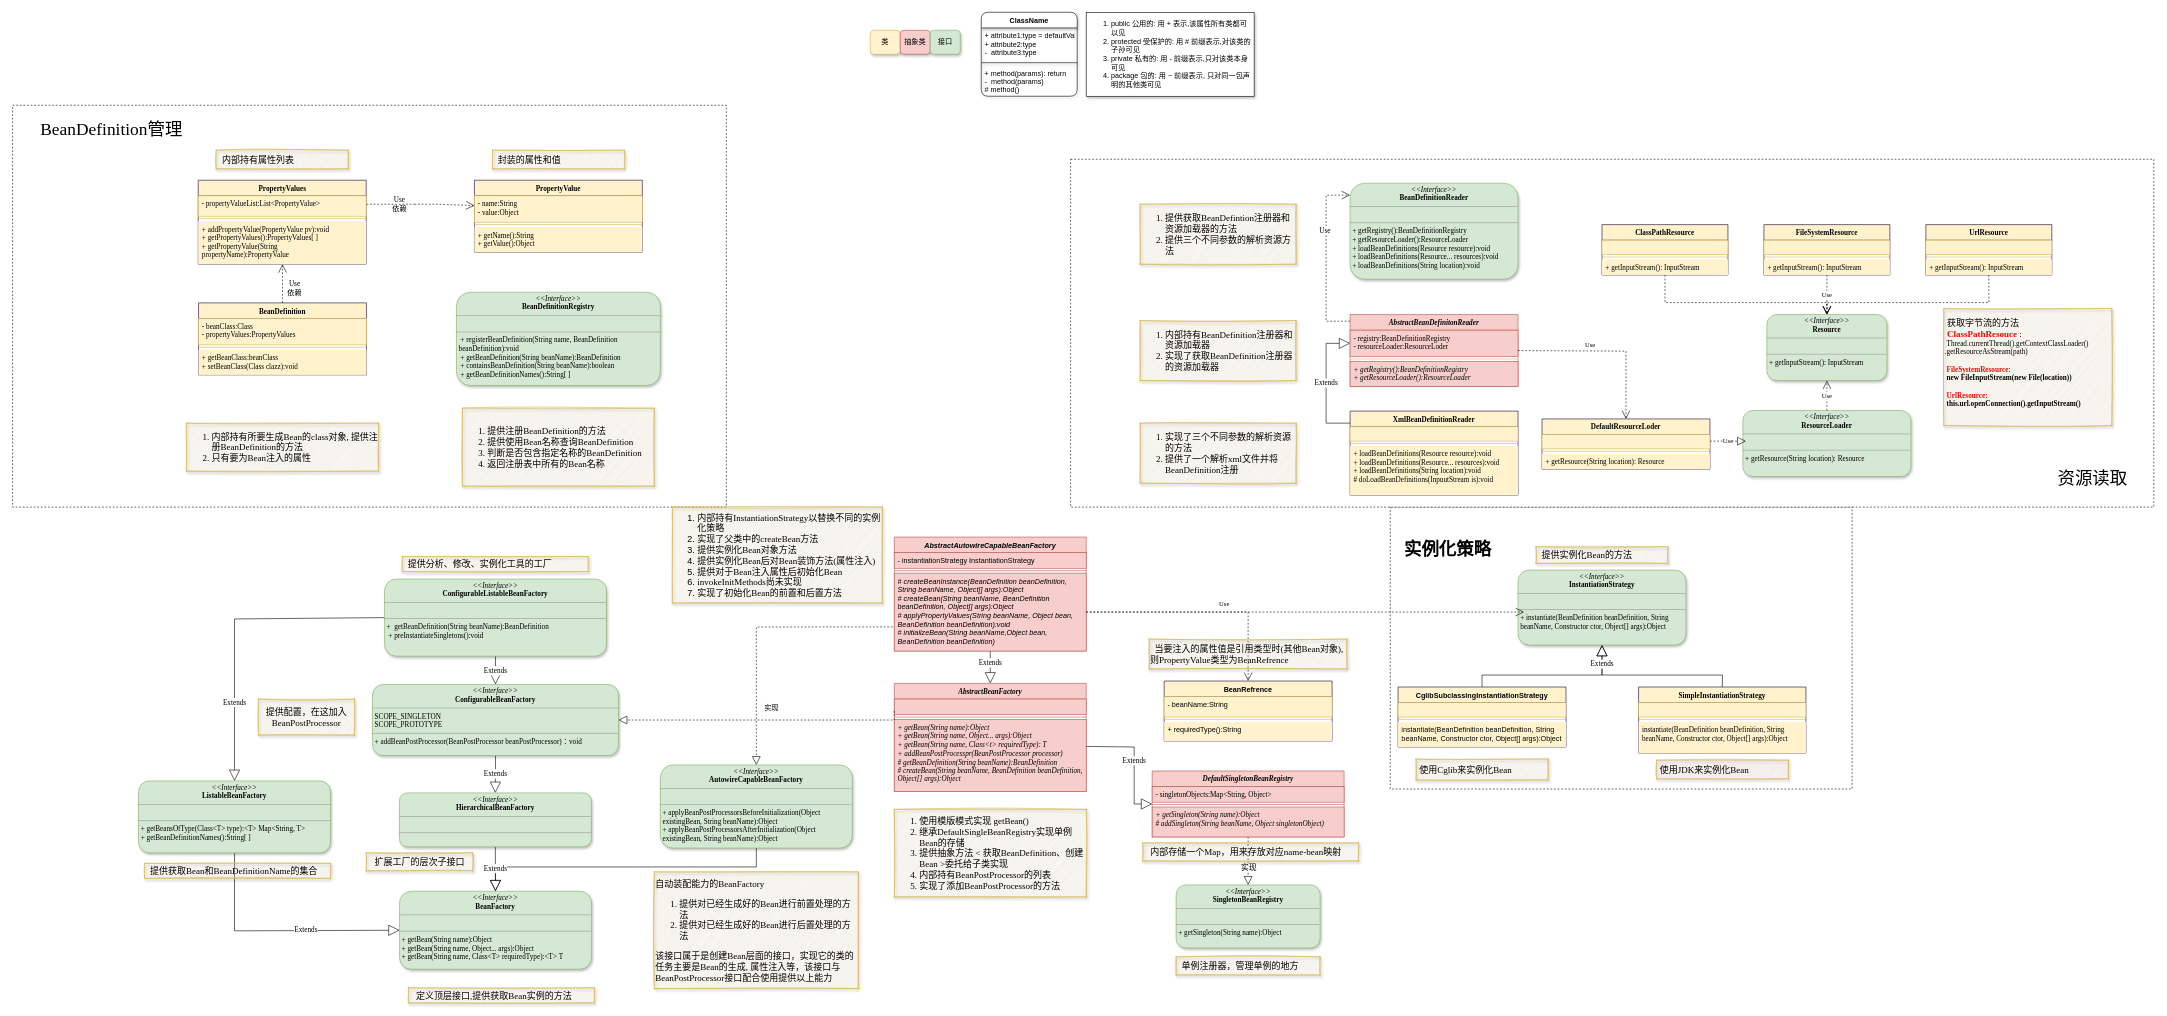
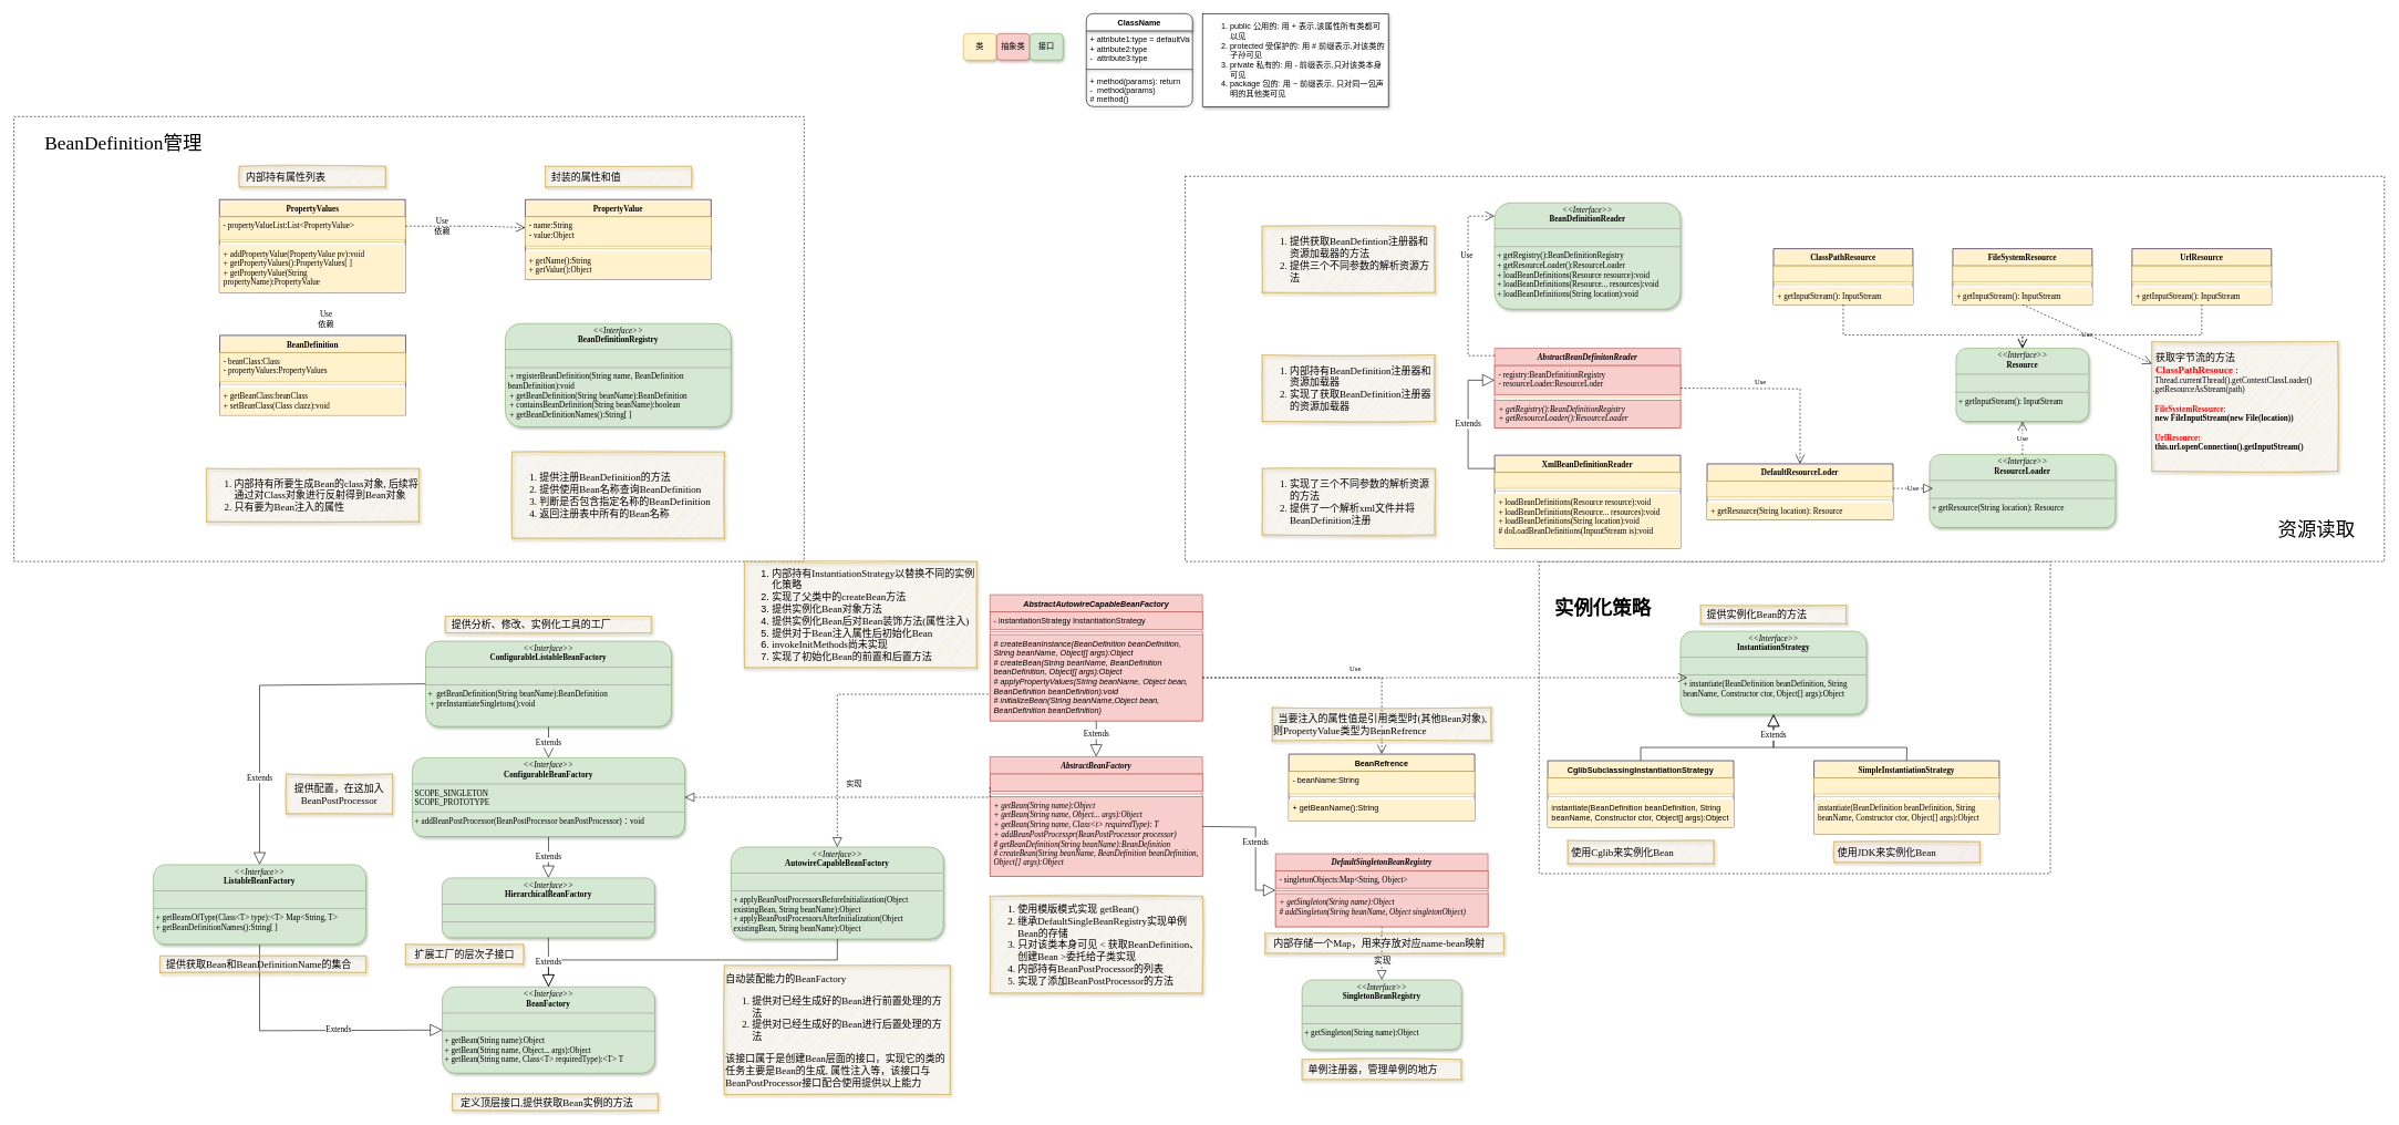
- <mxCell id="20" style="endArrow=open;endSize=12;dashed=1;html=1;rounded=0;startArrow=none;exitX=0.5;exitY=0;exitDx=0;exitDy=0;fontFamily=Comic Sans MS;" edge="1" parent="1" source="5" target="12"><mxGeometry relative="1" as="geometry"><Array as="points"><mxPoint x="470" y="450" /></Array></mxGeometry></mxCell>
- <mxCell id="48" value="&lt;meta charset=&quot;utf-8&quot;&gt;&lt;span style=&quot;color: rgb(0, 0, 0); font-size: 11px; font-style: normal; font-variant-ligatures: normal; font-variant-caps: normal; font-weight: 400; letter-spacing: normal; orphans: 2; text-align: center; text-indent: 0px; text-transform: none; widows: 2; word-spacing: 0px; -webkit-text-stroke-width: 0px; background-color: rgb(255, 255, 255); text-decoration-thickness: initial; text-decoration-style: initial; text-decoration-color: initial; float: none; display: inline !important;&quot;&gt;Use&lt;/span&gt;" style="endArrow=open;endSize=12;dashed=1;html=1;rounded=0;entryX=0.5;entryY=0;entryDx=0;entryDy=0;startArrow=none;exitX=0.5;exitY=1;exitDx=0;exitDy=0;fontFamily=Comic Sans MS;" edge="1" parent="1" source="49" target="36"><mxGeometry relative="1" as="geometry" /></mxCell>
+ <mxCell id="48" value="&lt;meta charset=&quot;utf-8&quot;&gt;&lt;span style=&quot;color: rgb(0, 0, 0); font-size: 11px; font-style: normal; font-variant-ligatures: normal; font-variant-caps: normal; font-weight: 400; letter-spacing: normal; orphans: 2; text-align: center; text-indent: 0px; text-transform: none; widows: 2; word-spacing: 0px; -webkit-text-stroke-width: 0px; background-color: rgb(255, 255, 255); text-decoration-thickness: initial; text-decoration-style: initial; text-decoration-color: initial; float: none; display: inline !important;&quot;&gt;Use&lt;/span&gt;" style="endArrow=open;endSize=12;dashed=1;html=1;rounded=0;startArrow=none;exitX=0.5;exitY=1;exitDx=0;exitDy=0;fontFamily=Comic Sans MS;" edge="1" parent="1" source="49" target="58"><mxGeometry relative="1" as="geometry" /></mxCell>
- <mxCell id="19" value="&lt;div style=&quot;font-size: 15px&quot;&gt;&lt;ol&gt;&lt;li&gt;&lt;font&gt;内部持有所要生成Bean的class对象, 提供注册BeanDefinition的方法&lt;/font&gt;&lt;/li&gt;&lt;li&gt;&lt;font&gt;只有要为Bean注入的属性&lt;/font&gt;&lt;/li&gt;&lt;/ol&gt;&lt;/div&gt;" style="rounded=0;whiteSpace=wrap;html=1;shadow=1;glass=0;sketch=1;fontSize=12;strokeColor=#d6b656;align=left;fillColor=#fff2cc;fontFamily=Comic Sans MS;" vertex="1" parent="1"><mxGeometry x="309.75" y="705" width="320.5" height="80" as="geometry" /></mxCell>
+ <mxCell id="19" value="&lt;div style=&quot;font-size: 15px&quot;&gt;&lt;ol&gt;&lt;li&gt;&lt;font&gt;内部持有所要生成Bean的class对象, 后续将通过对Class对象进行反射得到Bean对象&lt;/font&gt;&lt;/li&gt;&lt;li&gt;&lt;font&gt;只有要为Bean注入的属性&lt;/font&gt;&lt;/li&gt;&lt;/ol&gt;&lt;/div&gt;" style="rounded=0;whiteSpace=wrap;html=1;shadow=1;glass=0;sketch=1;fontSize=12;strokeColor=#d6b656;align=left;fillColor=#fff2cc;fontFamily=Comic Sans MS;" vertex="1" parent="1"><mxGeometry x="309.75" y="705" width="320.5" height="80" as="geometry" /></mxCell>
- <mxCell id="138" value="+ requiredType():String&#10;" style="text;strokeColor=none;fillColor=#fff2cc;align=left;verticalAlign=top;spacingLeft=4;spacingRight=4;overflow=hidden;rotatable=0;points=[[0,0.5],[1,0.5]];portConstraint=eastwest;swimlaneFillColor=none;fontStyle=0;whiteSpace=wrap;" vertex="1" parent="135"><mxGeometry y="68" width="280" height="32" as="geometry" /></mxCell>
+ <mxCell id="138" value="+ getBeanName():String&#10;" style="text;strokeColor=none;fillColor=#fff2cc;align=left;verticalAlign=top;spacingLeft=4;spacingRight=4;overflow=hidden;rotatable=0;points=[[0,0.5],[1,0.5]];portConstraint=eastwest;swimlaneFillColor=none;fontStyle=0;whiteSpace=wrap;" vertex="1" parent="135"><mxGeometry y="68" width="280" height="32" as="geometry" /></mxCell>
- <mxCell id="107" value="&lt;div style=&quot;font-size: 15px&quot;&gt;&lt;ol&gt;&lt;li&gt;&lt;font&gt;使用模版模式实现 getBean()&amp;nbsp;&lt;br&gt;&lt;/font&gt;&lt;/li&gt;&lt;li&gt;&lt;font&gt;继承DefaultSingleBeanRegistry实现单例Bean的存储&lt;/font&gt;&lt;/li&gt;&lt;li&gt;&lt;font&gt;提供抽象方法 &amp;lt; 获取BeanDefinition、创建Bean &amp;gt;&lt;/font&gt;委托给子类实现&lt;/li&gt;&lt;li&gt;内部持有BeanPostProcessor的列表&lt;/li&gt;&lt;li&gt;实现了添加BeanPostProcessor的方法&lt;/li&gt;&lt;/ol&gt;&lt;/div&gt;" style="rounded=0;whiteSpace=wrap;html=1;shadow=1;glass=0;sketch=1;fontSize=12;strokeColor=#d6b656;align=left;fillColor=#fff2cc;fontFamily=Comic Sans MS;" vertex="1" parent="1"><mxGeometry y="1349" width="320" height="146" as="geometry" x="1490" /></mxCell>
+ <mxCell id="107" value="&lt;div style=&quot;font-size: 15px&quot;&gt;&lt;ol&gt;&lt;li&gt;&lt;font&gt;使用模版模式实现 getBean()&amp;nbsp;&lt;br&gt;&lt;/font&gt;&lt;/li&gt;&lt;li&gt;&lt;font&gt;继承DefaultSingleBeanRegistry实现单例Bean的存储&lt;/font&gt;&lt;/li&gt;&lt;li&gt;&lt;font&gt;只对该类本身可见 &amp;lt; 获取BeanDefinition、创建Bean &amp;gt;&lt;/font&gt;委托给子类实现&lt;/li&gt;&lt;li&gt;内部持有BeanPostProcessor的列表&lt;/li&gt;&lt;li&gt;实现了添加BeanPostProcessor的方法&lt;/li&gt;&lt;/ol&gt;&lt;/div&gt;" style="rounded=0;whiteSpace=wrap;html=1;shadow=1;glass=0;sketch=1;fontSize=12;strokeColor=#d6b656;align=left;fillColor=#fff2cc;fontFamily=Comic Sans MS;" vertex="1" parent="1"><mxGeometry y="1349" width="320" height="146" as="geometry" x="1490" /></mxCell>
